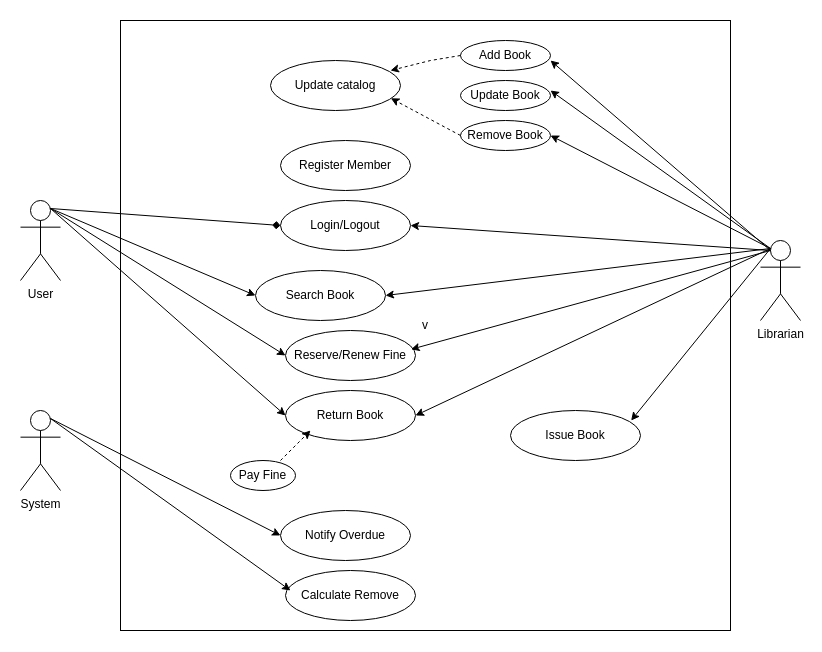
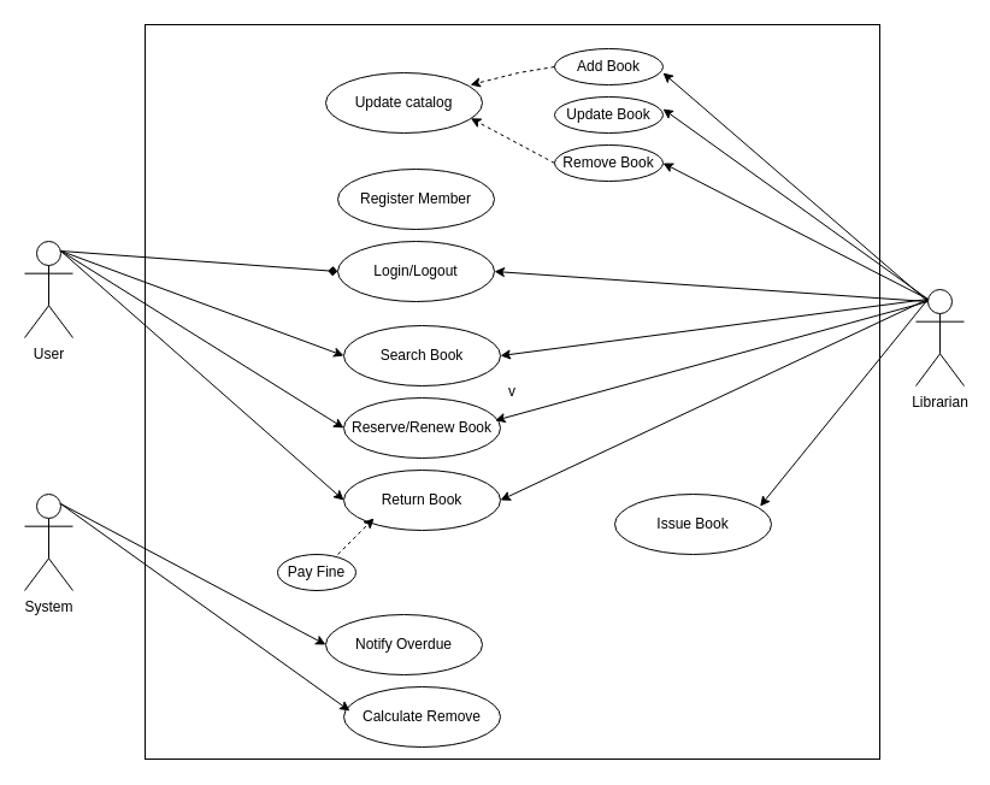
- <mxCell id="8" value="Search Book" style="ellipse;whiteSpace=wrap;html=1;" vertex="1" parent="1"><mxGeometry x="255" y="270" width="130" height="50" as="geometry" /></mxCell>
+ <mxCell id="8" value="Search Book" style="ellipse;whiteSpace=wrap;html=1;" vertex="1" parent="1"><mxGeometry x="285" y="270" width="130" height="50" as="geometry" /></mxCell>
- <mxCell id="10" value="Reserve/Renew Fine" style="ellipse;whiteSpace=wrap;html=1;" vertex="1" parent="1"><mxGeometry x="285" y="330" width="130" height="50" as="geometry" /></mxCell>
+ <mxCell id="10" value="Reserve/Renew Book" style="ellipse;whiteSpace=wrap;html=1;" vertex="1" parent="1"><mxGeometry x="285" y="330" width="130" height="50" as="geometry" /></mxCell>
- <mxCell id="14" value="Notify Overdue" style="ellipse;whiteSpace=wrap;html=1;" vertex="1" parent="1"><mxGeometry x="280" y="510" width="130" height="50" as="geometry" /></mxCell>
+ <mxCell id="14" value="Notify Overdue" style="ellipse;whiteSpace=wrap;html=1;" vertex="1" parent="1"><mxGeometry x="270" y="510" width="130" height="50" as="geometry" /></mxCell>
